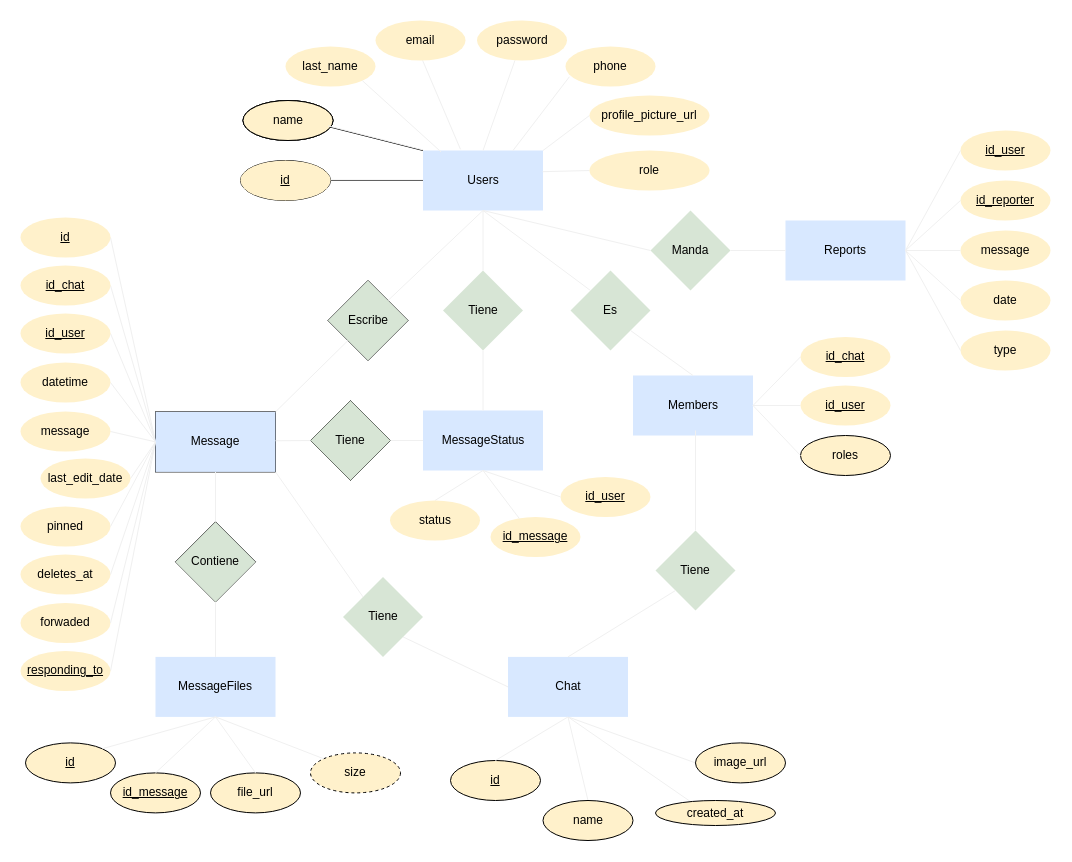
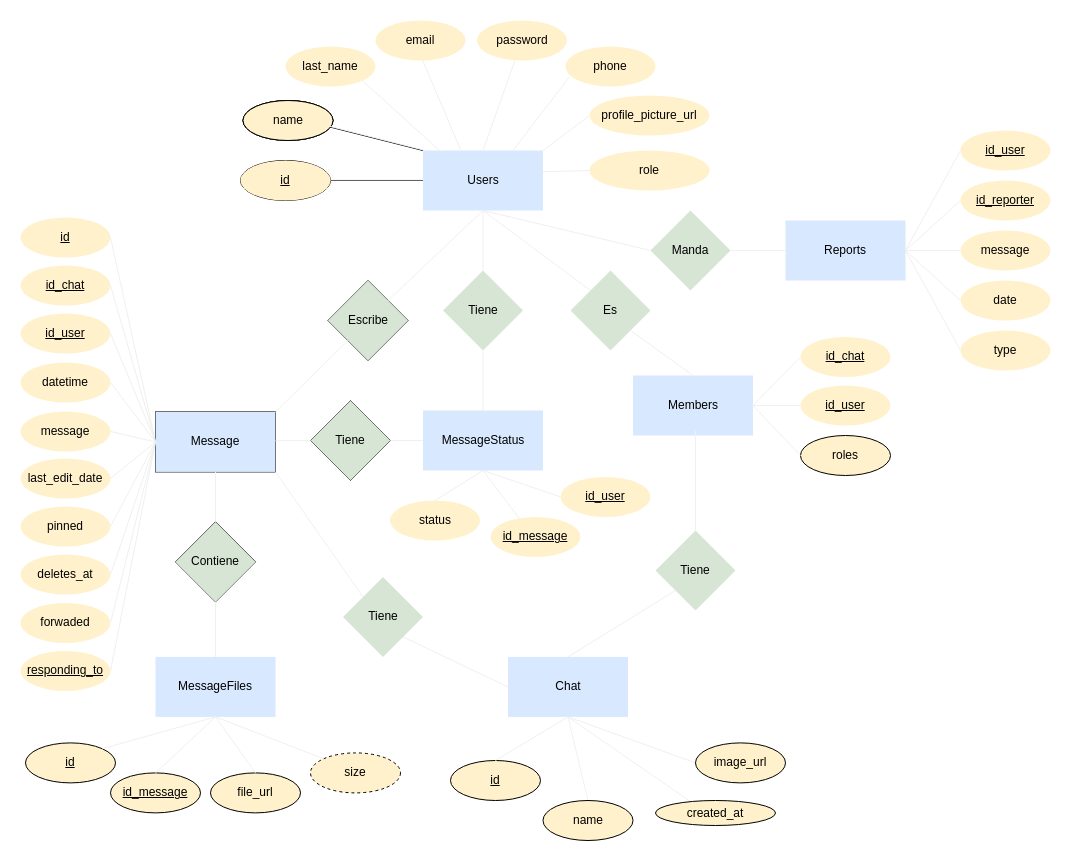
- <mxCell id="114" value="last_edit_date" style="ellipse;whiteSpace=wrap;html=1;fontColor=#000000;fillColor=#FFF1CB;strokeColor=none;" parent="1" vertex="1"><mxGeometry x="40" y="458" width="90" height="40" as="geometry" /></mxCell>
+ <mxCell id="114" value="last_edit_date" style="ellipse;whiteSpace=wrap;html=1;fontColor=#000000;fillColor=#FFF1CB;strokeColor=none;" parent="1" vertex="1"><mxGeometry x="20" y="458" width="90" height="40" as="geometry" /></mxCell>
